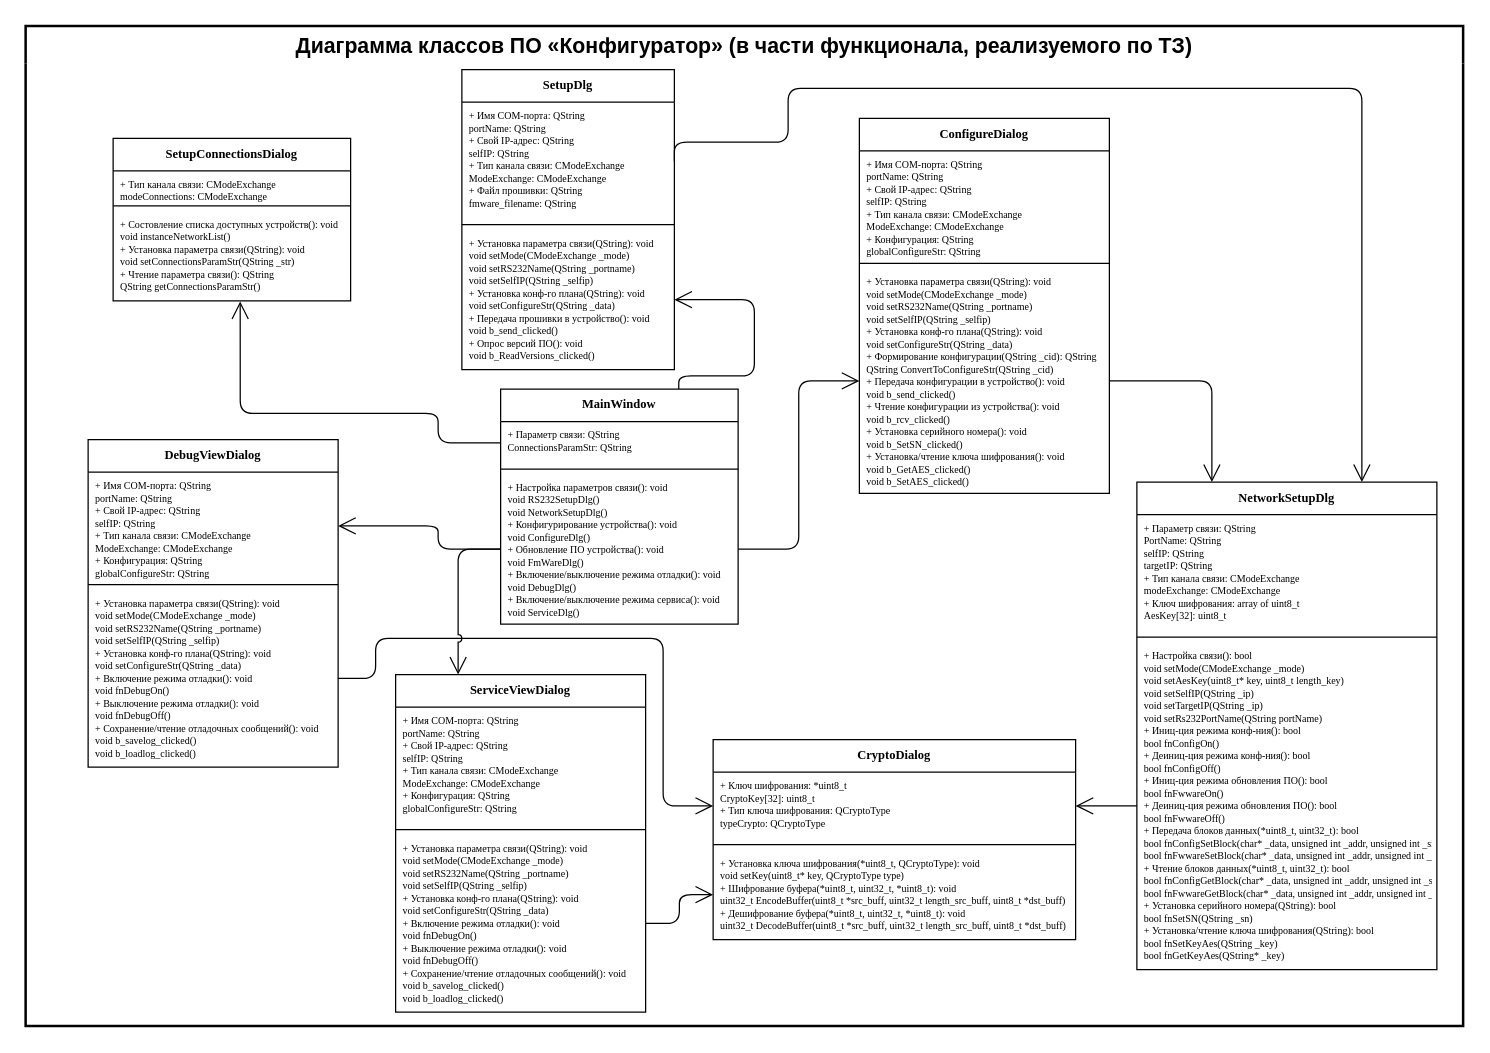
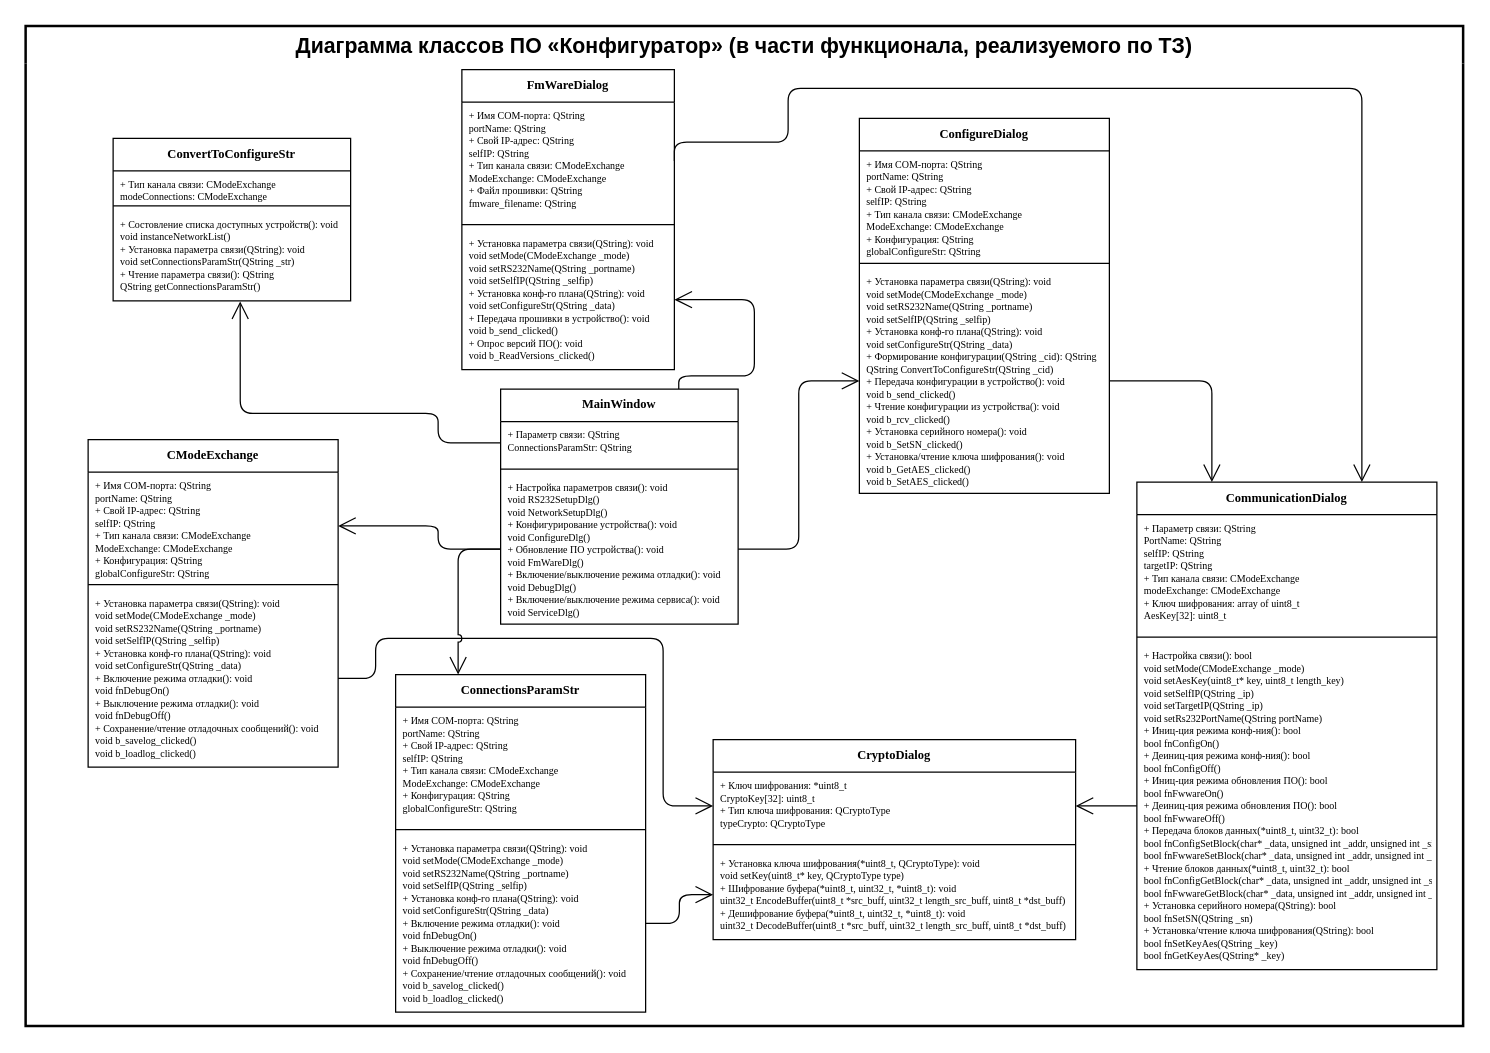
- <mxCell id="10" value="SetupDlg" style="swimlane;fontStyle=1;align=center;verticalAlign=top;childLayout=stackLayout;horizontal=1;startSize=26;horizontalStack=0;resizeParent=1;resizeParentMax=0;resizeLast=0;collapsible=1;marginBottom=0;fontFamily=Times New Roman;fontSize=10;" parent="1" vertex="1"><mxGeometry x="369" y="55" width="170" height="240" as="geometry"><mxRectangle x="180" y="450" width="100" height="26" as="alternateBounds" /></mxGeometry></mxCell>
+ <mxCell id="10" value="FmWareDialog" style="swimlane;fontStyle=1;align=center;verticalAlign=top;childLayout=stackLayout;horizontal=1;startSize=26;horizontalStack=0;resizeParent=1;resizeParentMax=0;resizeLast=0;collapsible=1;marginBottom=0;fontFamily=Times New Roman;fontSize=10;" parent="1" vertex="1"><mxGeometry x="369" y="55" width="170" height="240" as="geometry"><mxRectangle x="180" y="450" width="100" height="26" as="alternateBounds" /></mxGeometry></mxCell>
- <mxCell id="6" value="SetupConnectionsDialog" style="swimlane;fontStyle=1;align=center;verticalAlign=top;childLayout=stackLayout;horizontal=1;startSize=26;horizontalStack=0;resizeParent=1;resizeParentMax=0;resizeLast=0;collapsible=1;marginBottom=0;fontFamily=Times New Roman;fontSize=10;" parent="1" vertex="1"><mxGeometry x="90" y="110" width="190" height="130" as="geometry"><mxRectangle x="180" y="450" width="100" height="26" as="alternateBounds" /></mxGeometry></mxCell>
+ <mxCell id="6" value="ConvertToConfigureStr" style="swimlane;fontStyle=1;align=center;verticalAlign=top;childLayout=stackLayout;horizontal=1;startSize=26;horizontalStack=0;resizeParent=1;resizeParentMax=0;resizeLast=0;collapsible=1;marginBottom=0;fontFamily=Times New Roman;fontSize=10;" parent="1" vertex="1"><mxGeometry x="90" y="110" width="190" height="130" as="geometry"><mxRectangle x="180" y="450" width="100" height="26" as="alternateBounds" /></mxGeometry></mxCell>
- <mxCell id="22" value="DebugViewDialog" style="swimlane;fontStyle=1;align=center;verticalAlign=top;childLayout=stackLayout;horizontal=1;startSize=26;horizontalStack=0;resizeParent=1;resizeParentMax=0;resizeLast=0;collapsible=1;marginBottom=0;fontFamily=Times New Roman;fontSize=10;" parent="1" vertex="1"><mxGeometry x="70" y="351" width="200" height="262" as="geometry"><mxRectangle x="180" y="450" width="100" height="26" as="alternateBounds" /></mxGeometry></mxCell>
+ <mxCell id="22" value="CModeExchange" style="swimlane;fontStyle=1;align=center;verticalAlign=top;childLayout=stackLayout;horizontal=1;startSize=26;horizontalStack=0;resizeParent=1;resizeParentMax=0;resizeLast=0;collapsible=1;marginBottom=0;fontFamily=Times New Roman;fontSize=10;" parent="1" vertex="1"><mxGeometry x="70" y="351" width="200" height="262" as="geometry"><mxRectangle x="180" y="450" width="100" height="26" as="alternateBounds" /></mxGeometry></mxCell>
- <mxCell id="30" value="NetworkSetupDlg" style="swimlane;fontStyle=1;align=center;verticalAlign=top;childLayout=stackLayout;horizontal=1;startSize=26;horizontalStack=0;resizeParent=1;resizeParentMax=0;resizeLast=0;collapsible=1;marginBottom=0;fontFamily=Times New Roman;fontSize=10;" parent="1" vertex="1"><mxGeometry x="909" y="385" width="240" height="390" as="geometry"><mxRectangle x="180" y="450" width="100" height="26" as="alternateBounds" /></mxGeometry></mxCell>
+ <mxCell id="30" value="CommunicationDialog" style="swimlane;fontStyle=1;align=center;verticalAlign=top;childLayout=stackLayout;horizontal=1;startSize=26;horizontalStack=0;resizeParent=1;resizeParentMax=0;resizeLast=0;collapsible=1;marginBottom=0;fontFamily=Times New Roman;fontSize=10;" parent="1" vertex="1"><mxGeometry x="909" y="385" width="240" height="390" as="geometry"><mxRectangle x="180" y="450" width="100" height="26" as="alternateBounds" /></mxGeometry></mxCell>
- <mxCell id="26" value="ServiceViewDialog" style="swimlane;fontStyle=1;align=center;verticalAlign=top;childLayout=stackLayout;horizontal=1;startSize=26;horizontalStack=0;resizeParent=1;resizeParentMax=0;resizeLast=0;collapsible=1;marginBottom=0;fontFamily=Times New Roman;fontSize=10;" parent="1" vertex="1"><mxGeometry x="316" y="539" width="200" height="270" as="geometry"><mxRectangle x="180" y="450" width="100" height="26" as="alternateBounds" /></mxGeometry></mxCell>
+ <mxCell id="26" value="ConnectionsParamStr" style="swimlane;fontStyle=1;align=center;verticalAlign=top;childLayout=stackLayout;horizontal=1;startSize=26;horizontalStack=0;resizeParent=1;resizeParentMax=0;resizeLast=0;collapsible=1;marginBottom=0;fontFamily=Times New Roman;fontSize=10;" parent="1" vertex="1"><mxGeometry x="316" y="539" width="200" height="270" as="geometry"><mxRectangle x="180" y="450" width="100" height="26" as="alternateBounds" /></mxGeometry></mxCell>
